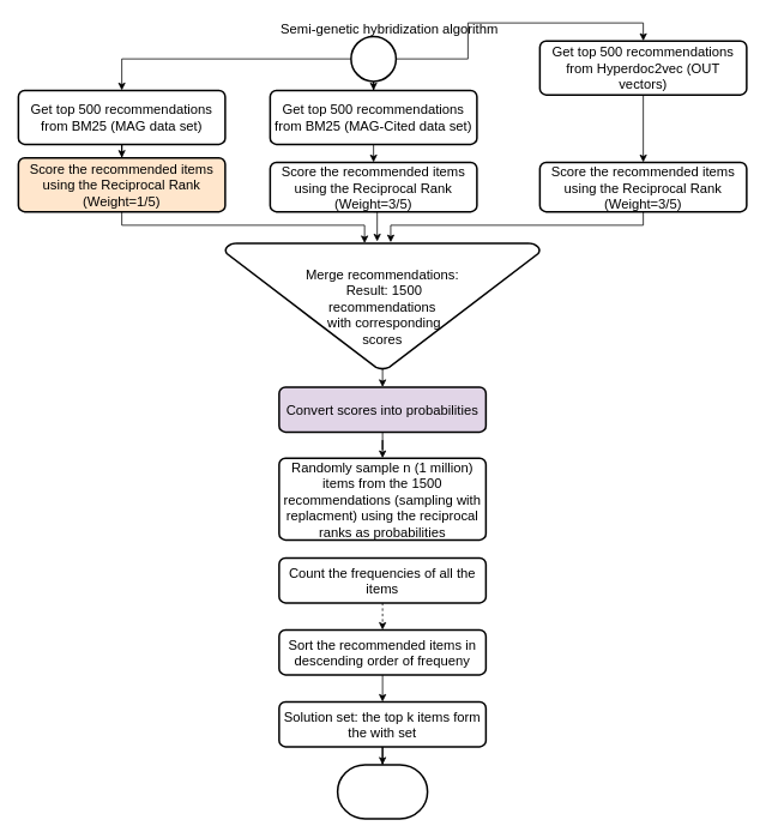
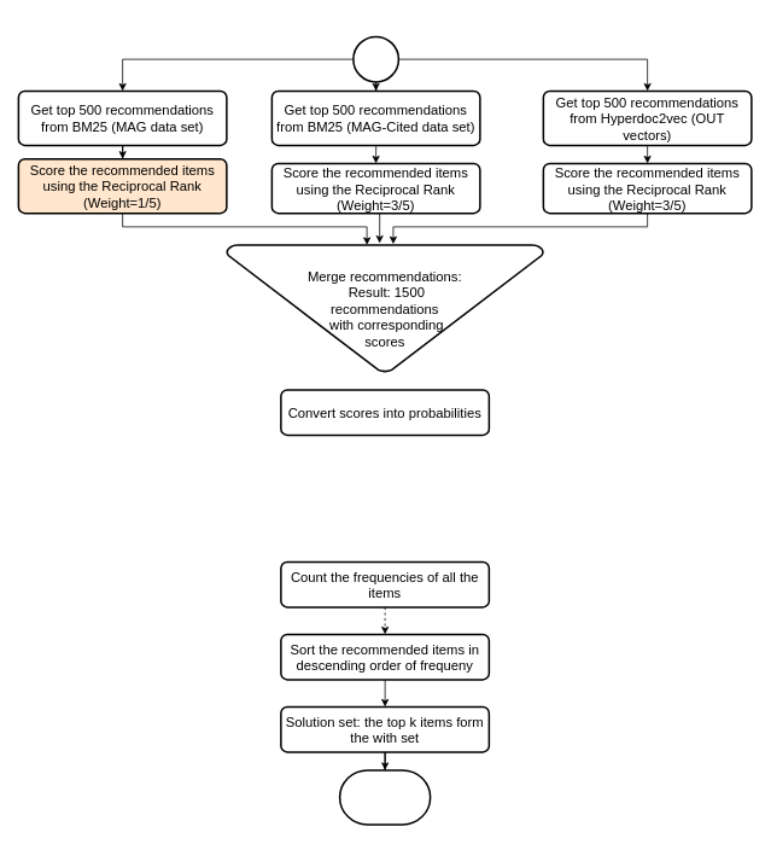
- <mxCell id="6" value="Semi-genetic hybridization algorithm" style="text;html=1;resizable=0;points=[];autosize=1;align=left;verticalAlign=top;spacingTop=-4;fontSize=15;" parent="1" vertex="1"><mxGeometry x="310" y="20" width="210" height="20" as="geometry" /></mxCell>
- <mxCell id="10" value="Get top 500 recommendations from Hyperdoc2vec (OUT vectors)" style="rounded=1;whiteSpace=wrap;html=1;absoluteArcSize=1;arcSize=14;strokeWidth=2;fontSize=15;" parent="1" vertex="1"><mxGeometry x="600" y="45" width="230" height="60" as="geometry" /></mxCell>
+ <mxCell id="10" value="Get top 500 recommendations from Hyperdoc2vec (OUT vectors)" style="rounded=1;whiteSpace=wrap;html=1;absoluteArcSize=1;arcSize=14;strokeWidth=2;fontSize=15;" parent="1" vertex="1"><mxGeometry x="600" y="100" width="230" height="60" as="geometry" /></mxCell>
- <mxCell id="15" style="edgeStyle=orthogonalEdgeStyle;rounded=0;orthogonalLoop=1;jettySize=auto;html=1;exitX=0.5;exitY=1;exitDx=0;exitDy=0;exitPerimeter=0;entryX=0.5;entryY=0;entryDx=0;entryDy=0;fontSize=15;" edge="1" parent="1" source="16" target="26"><mxGeometry relative="1" as="geometry" /></mxCell>
- <mxCell id="26" value="Convert scores into probabilities" style="rounded=1;whiteSpace=wrap;html=1;absoluteArcSize=1;arcSize=14;strokeWidth=2;fontSize=15;fillColor=#e1d5e7;" parent="1" vertex="1"><mxGeometry x="310" y="430" width="230" height="50" as="geometry" /></mxCell>
+ <mxCell id="26" value="Convert scores into probabilities" style="rounded=1;whiteSpace=wrap;html=1;absoluteArcSize=1;arcSize=14;strokeWidth=2;fontSize=15;" parent="1" vertex="1"><mxGeometry x="310" y="430" width="230" height="50" as="geometry" /></mxCell>
- <mxCell id="25" value="" style="edgeStyle=orthogonalEdgeStyle;rounded=0;orthogonalLoop=1;jettySize=auto;html=1;fontSize=15;" parent="1" source="26" target="17" edge="1"><mxGeometry relative="1" as="geometry" /></mxCell>
- <mxCell id="17" value="Randomly sample n (1 million) items from the 1500 recommendations (sampling with replacment) using the reciprocal ranks as probabilities" style="rounded=1;whiteSpace=wrap;html=1;absoluteArcSize=1;arcSize=14;strokeWidth=2;fontSize=15;" parent="1" vertex="1"><mxGeometry x="310" y="509" width="230" height="91" as="geometry" /></mxCell>
